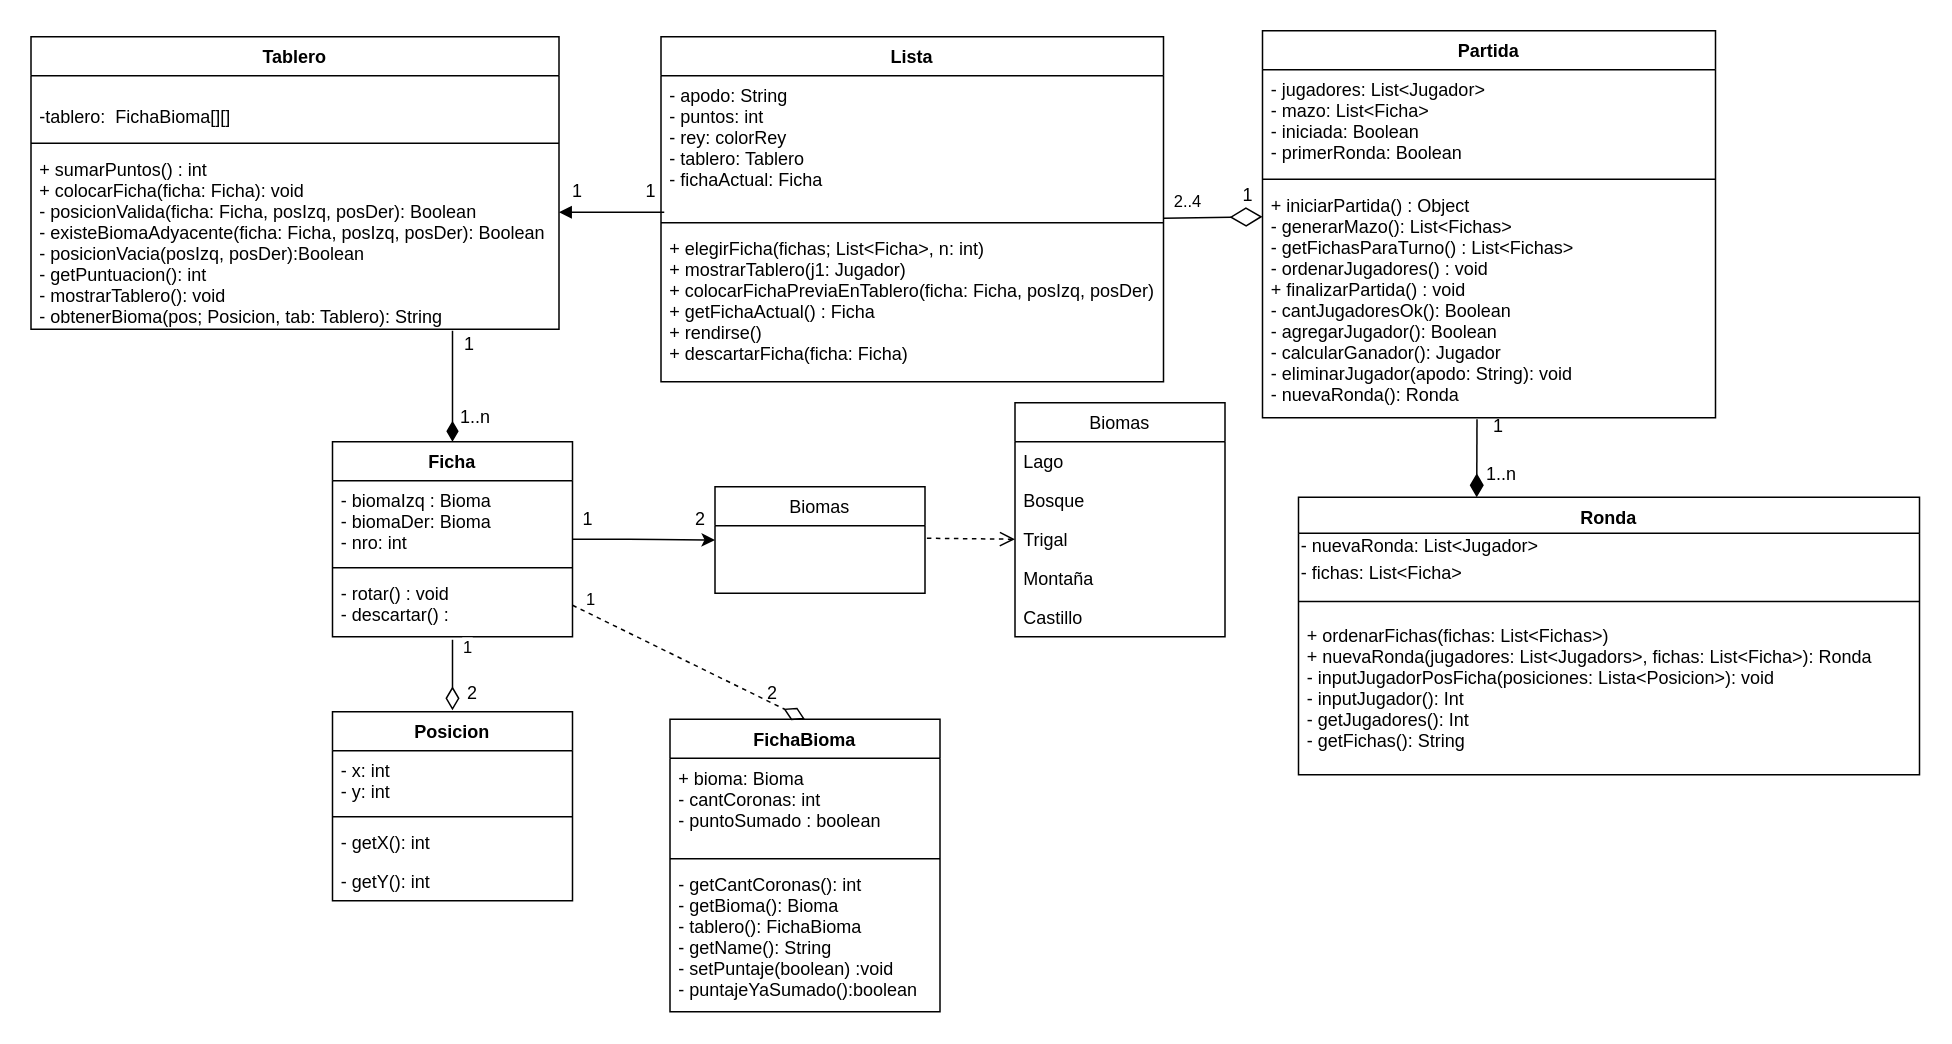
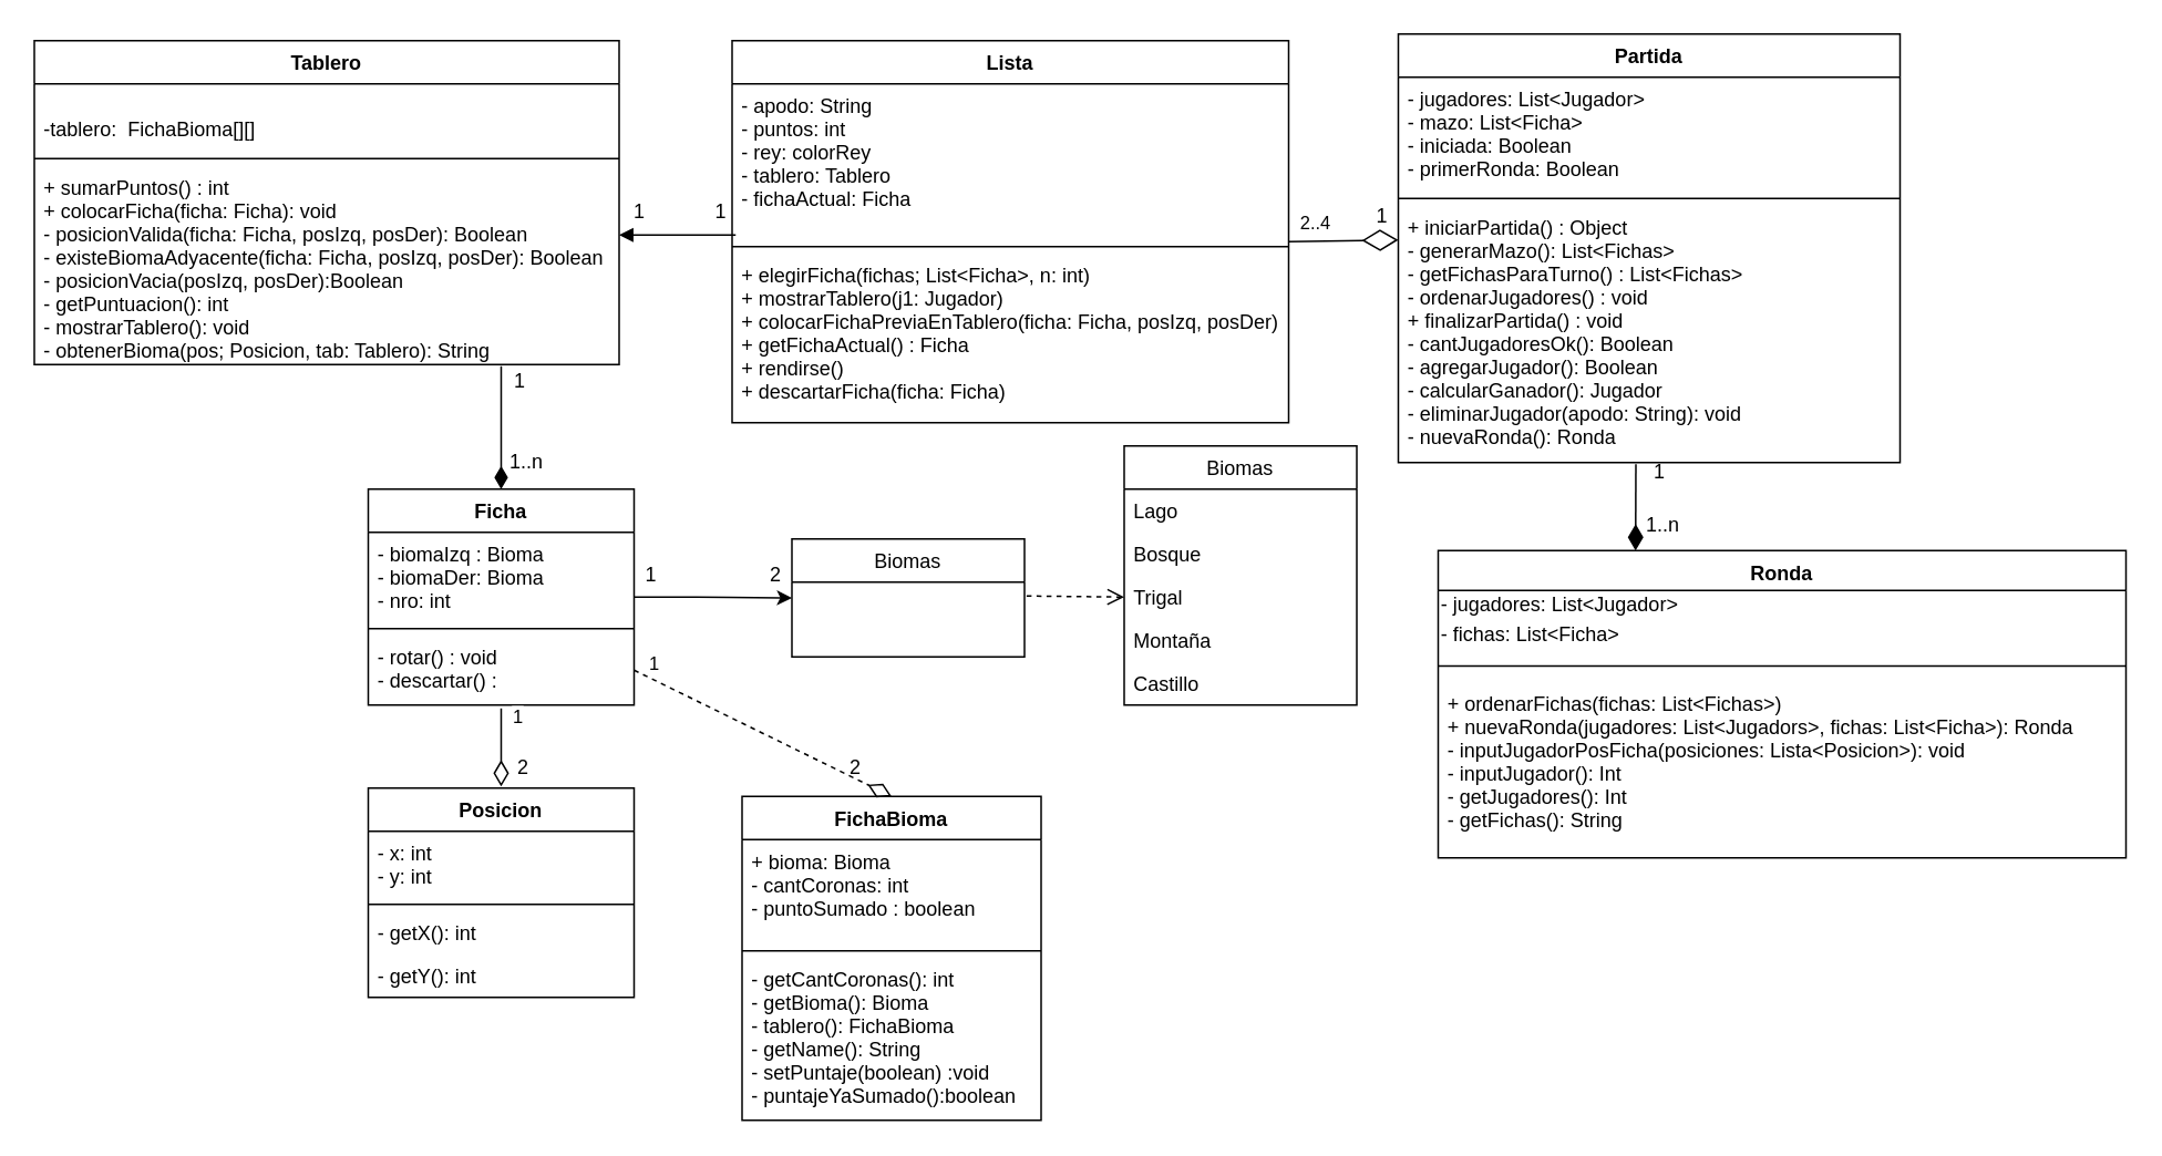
- <mxCell id="16" value="- nuevaRonda: List&amp;lt;Jugador&amp;gt;" style="text;html=1;align=left;verticalAlign=middle;resizable=0;points=[];autosize=1;strokeColor=none;" parent="15" vertex="1"><mxGeometry y="24" width="414" height="18" as="geometry" /></mxCell>
+ <mxCell id="16" value="- jugadores: List&amp;lt;Jugador&amp;gt;" style="text;html=1;align=left;verticalAlign=middle;resizable=0;points=[];autosize=1;strokeColor=none;" parent="15" vertex="1"><mxGeometry y="24" width="414" height="18" as="geometry" /></mxCell>
